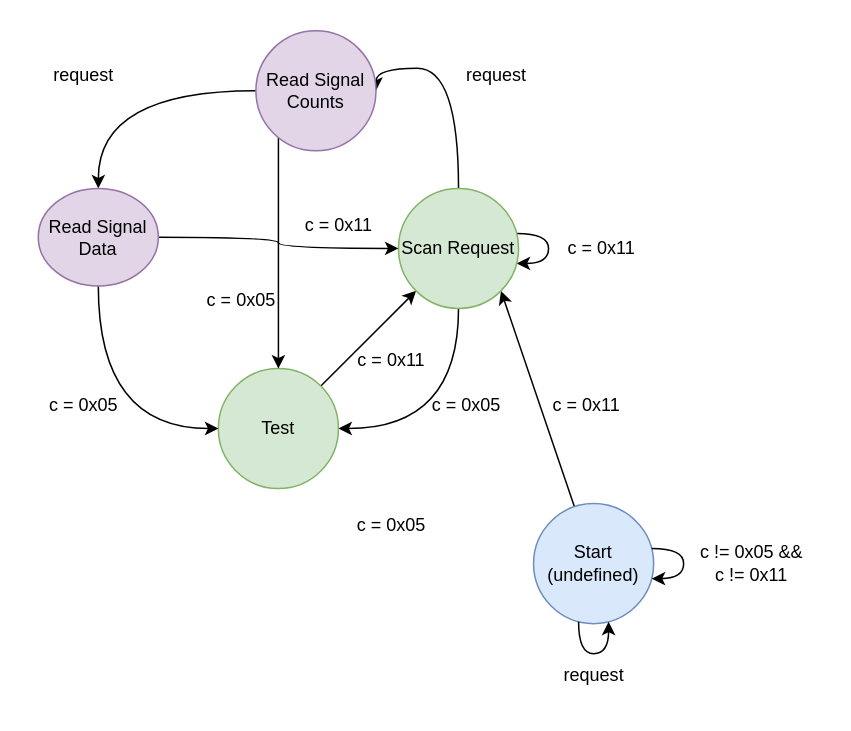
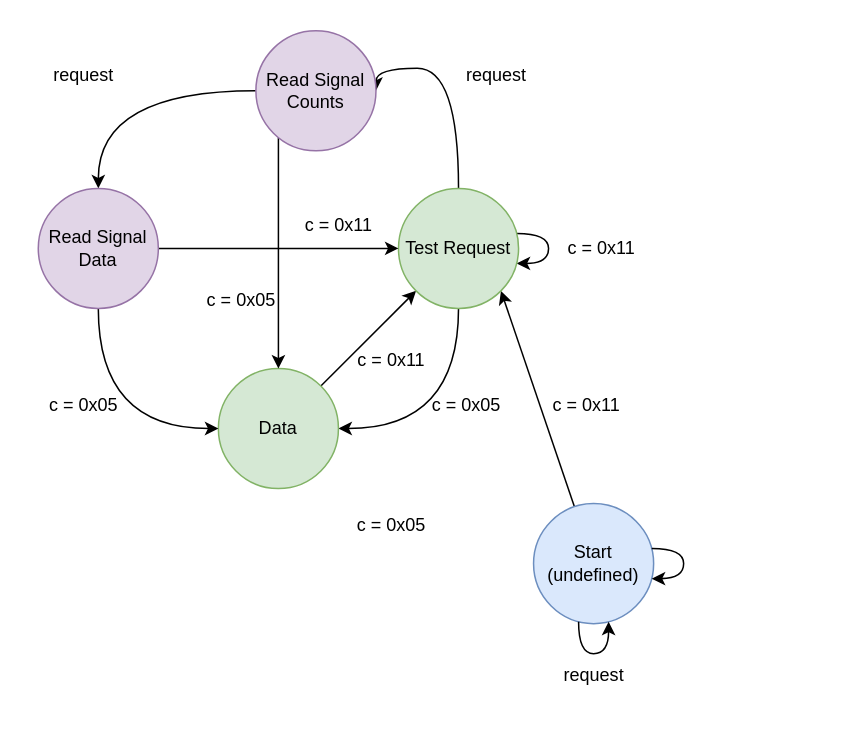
- <mxCell id="15" value="Read Signal Data" style="ellipse;whiteSpace=wrap;html=1;aspect=fixed;fillColor=#e1d5e7;strokeColor=#9673a6;" vertex="1" parent="1"><mxGeometry x="25" y="125" width="80" height="65" as="geometry" /></mxCell>
+ <mxCell id="15" value="Read Signal Data" style="ellipse;whiteSpace=wrap;html=1;aspect=fixed;fillColor=#e1d5e7;strokeColor=#9673a6;" vertex="1" parent="1"><mxGeometry x="25" y="125" width="80" height="80" as="geometry" /></mxCell>
- <mxCell id="9" value="Scan Request" style="ellipse;whiteSpace=wrap;html=1;aspect=fixed;fillColor=#d5e8d4;strokeColor=#82b366;" vertex="1" parent="1"><mxGeometry x="265" y="125" width="80" height="80" as="geometry" /></mxCell>
+ <mxCell id="9" value="Test Request" style="ellipse;whiteSpace=wrap;html=1;aspect=fixed;fillColor=#d5e8d4;strokeColor=#82b366;" vertex="1" parent="1"><mxGeometry x="265" y="125" width="80" height="80" as="geometry" /></mxCell>
- <mxCell id="6" value="Test" style="ellipse;whiteSpace=wrap;html=1;aspect=fixed;fillColor=#d5e8d4;strokeColor=#82b366;" vertex="1" parent="1"><mxGeometry x="145" y="245" width="80" height="80" as="geometry" /></mxCell>
+ <mxCell id="6" value="Data" style="ellipse;whiteSpace=wrap;html=1;aspect=fixed;fillColor=#d5e8d4;strokeColor=#82b366;" vertex="1" parent="1"><mxGeometry x="145" y="245" width="80" height="80" as="geometry" /></mxCell>
- <mxCell id="19" value="&lt;div&gt;c != 0x05 &amp;amp;&amp;amp;&lt;/div&gt;&lt;div&gt;c != 0x11&lt;/div&gt;" style="text;html=1;align=center;verticalAlign=middle;resizable=0;points=[];autosize=1;strokeColor=none;fillColor=none;" vertex="1" parent="1"><mxGeometry x="455" y="355" width="90" height="40" as="geometry" /></mxCell>
